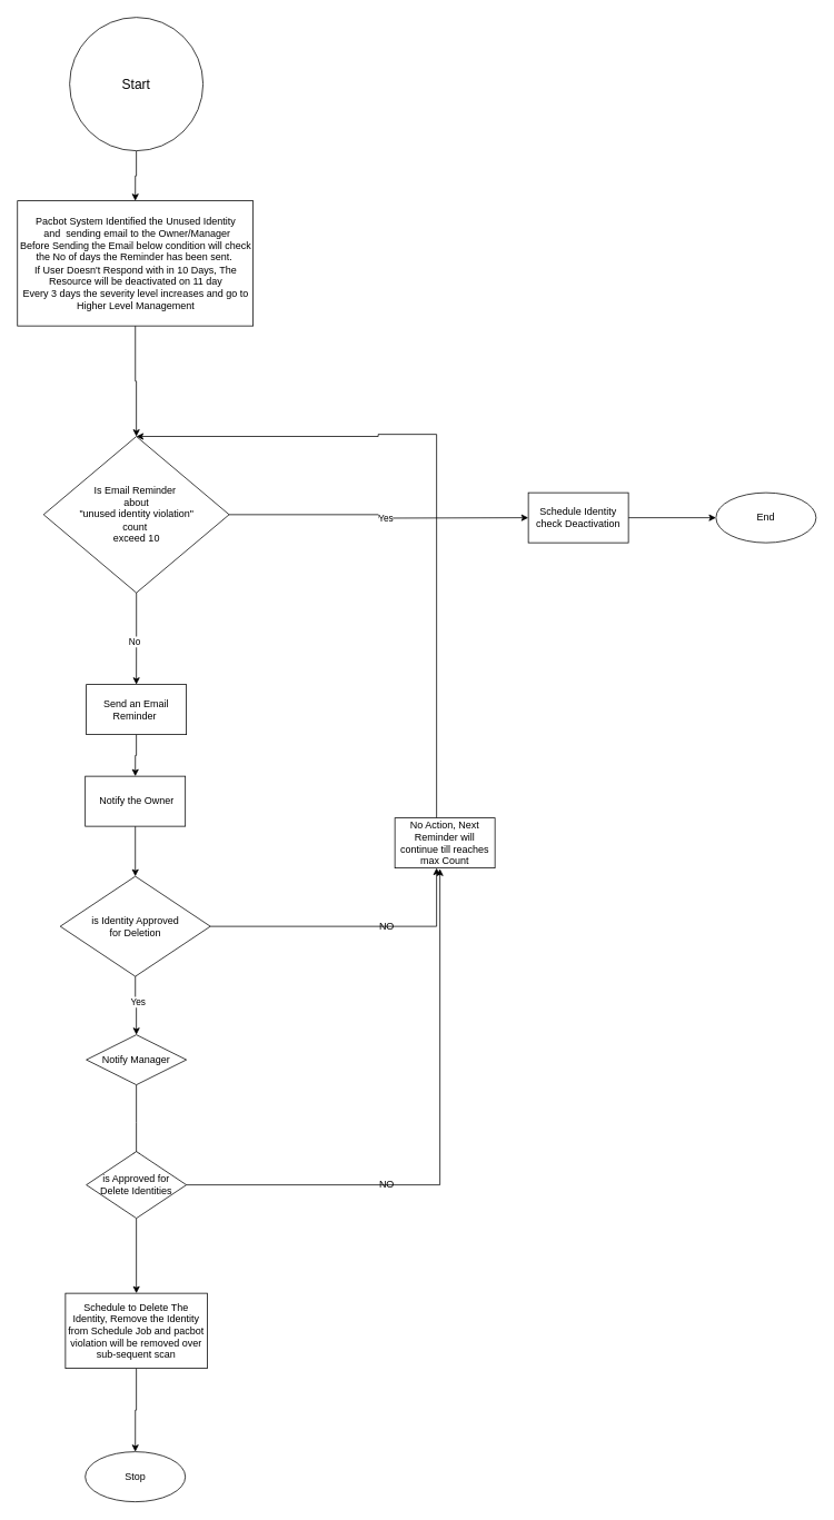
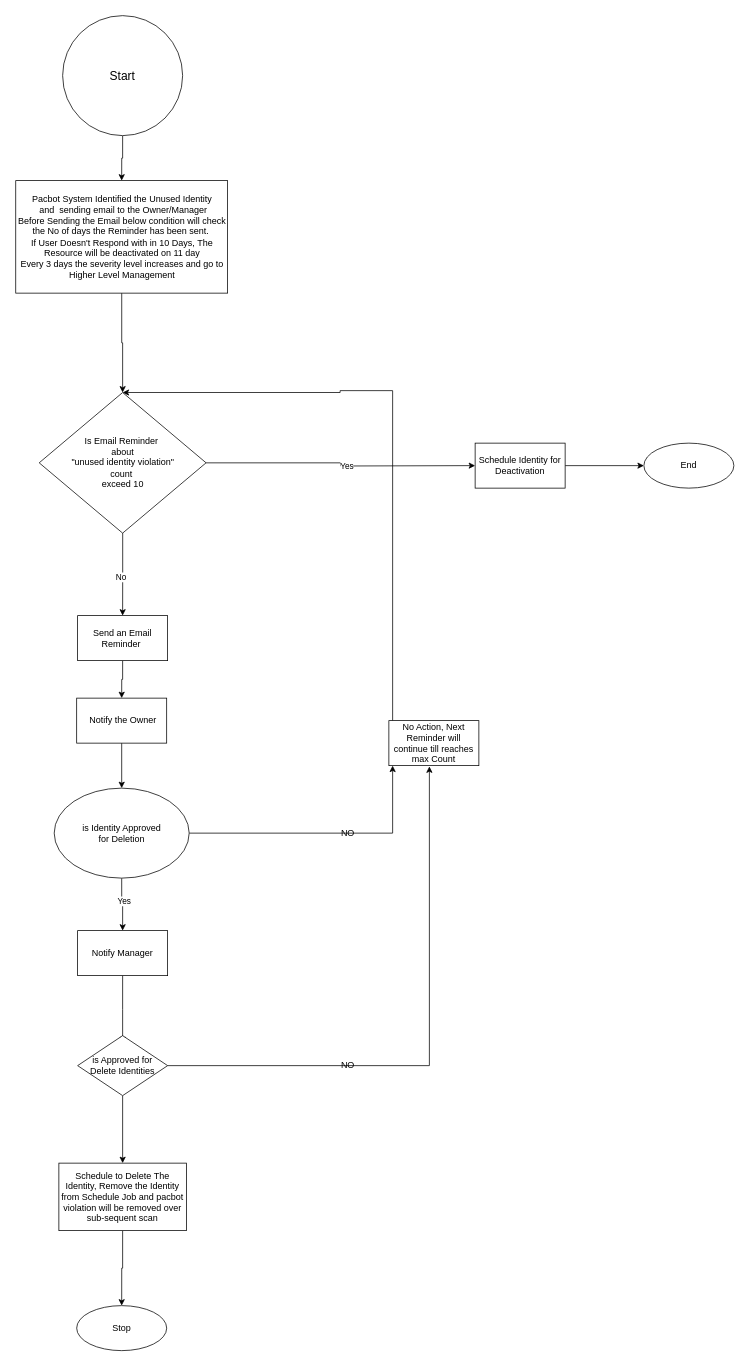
- <mxCell id="18" value="Schedule Identity check Deactivation" style="whiteSpace=wrap;html=1;" parent="1" vertex="1"><mxGeometry x="633" y="590" width="120" height="60" as="geometry" /></mxCell>
+ <mxCell id="18" value="Schedule Identity for Deactivation" style="whiteSpace=wrap;html=1;" parent="1" vertex="1"><mxGeometry x="633" y="590" width="120" height="60" as="geometry" /></mxCell>
- <mxCell id="29" value="No Action, Next Reminder will continue till reaches max Count" style="whiteSpace=wrap;html=1;" parent="1" vertex="1"><mxGeometry x="473" y="980" width="120" height="60" as="geometry" /></mxCell>
+ <mxCell id="29" value="No Action, Next Reminder will continue till reaches max Count" style="whiteSpace=wrap;html=1;" parent="1" vertex="1"><mxGeometry x="518" y="960" width="120" height="60" as="geometry" /></mxCell>
- <mxCell id="9" value="is Identity Approved &lt;br&gt;for Deletion&lt;br&gt;" style="rhombus;whiteSpace=wrap;html=1;" parent="1" vertex="1"><mxGeometry x="71.75" y="1050" width="180" height="120" as="geometry" /></mxCell>
+ <mxCell id="9" value="is Identity Approved &lt;br&gt;for Deletion&lt;br&gt;" style="ellipse;whiteSpace=wrap;html=1;" parent="1" vertex="1"><mxGeometry x="71.75" y="1050" width="180" height="120" as="geometry" /></mxCell>
- <mxCell id="11" value="Notify Manager" style="rhombus;whiteSpace=wrap;html=1;" parent="1" vertex="1"><mxGeometry x="103" y="1240" width="120" height="60" as="geometry" /></mxCell>
+ <mxCell id="11" value="Notify Manager" style="whiteSpace=wrap;html=1;" parent="1" vertex="1"><mxGeometry x="103" y="1240" width="120" height="60" as="geometry" /></mxCell>
